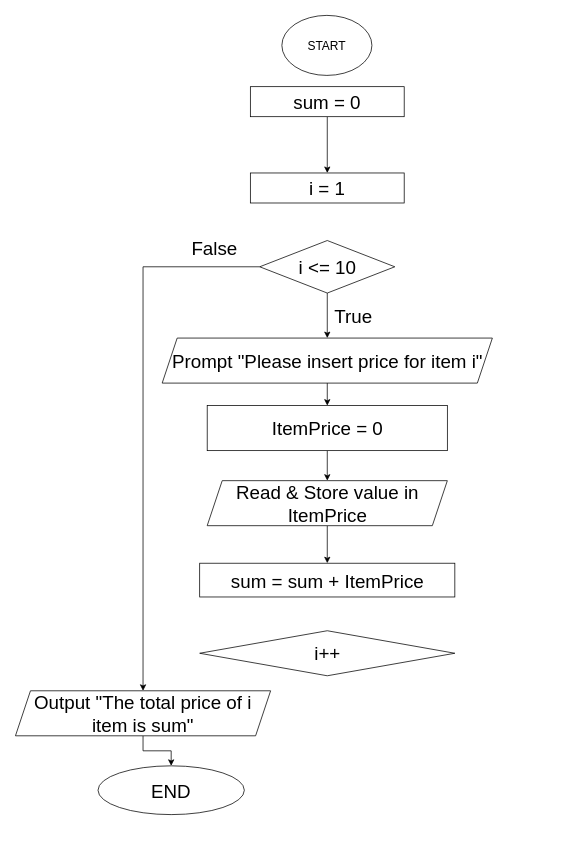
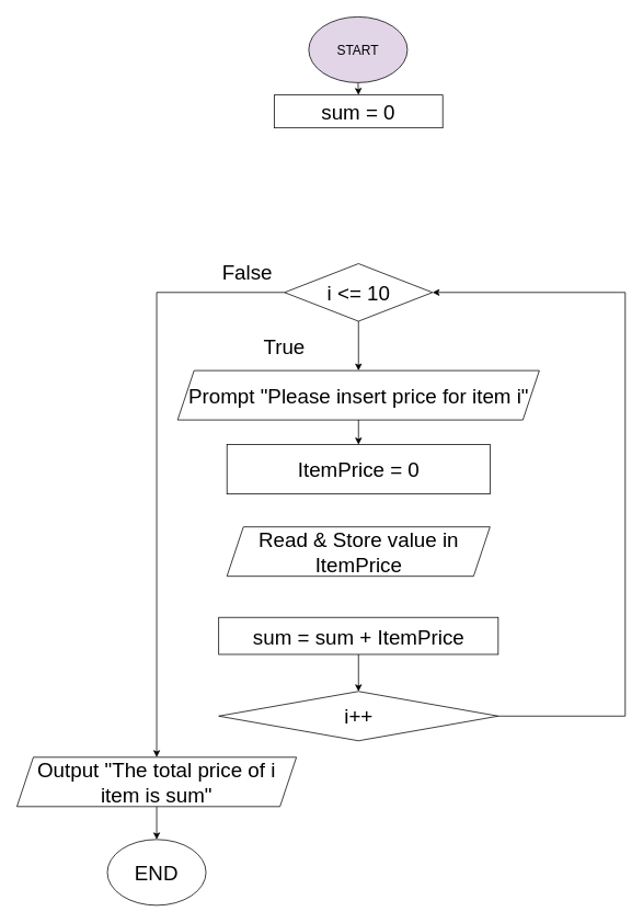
- <mxCell id="3" value="START" style="ellipse;whiteSpace=wrap;html=1;fontSize=16;" parent="1" vertex="1"><mxGeometry x="375" y="20" width="120" height="80" as="geometry" /></mxCell>
+ <mxCell id="3" value="START" style="ellipse;whiteSpace=wrap;html=1;fontSize=16;fillColor=#e1d5e7;" parent="1" vertex="1"><mxGeometry x="375" y="20" width="120" height="80" as="geometry" /></mxCell>
+ <mxCell id="2" style="edgeStyle=orthogonalEdgeStyle;rounded=0;orthogonalLoop=1;jettySize=auto;html=1;exitX=0.5;exitY=1;exitDx=0;exitDy=0;entryX=0.5;entryY=0;entryDx=0;entryDy=0;" parent="1" source="3" target="5" edge="1"><mxGeometry relative="1" as="geometry" /></mxCell>
- <mxCell id="4" style="edgeStyle=orthogonalEdgeStyle;rounded=0;orthogonalLoop=1;jettySize=auto;html=1;exitX=0.5;exitY=1;exitDx=0;exitDy=0;entryX=0.5;entryY=0;entryDx=0;entryDy=0;fontSize=25;" parent="1" source="5" target="11" edge="1"><mxGeometry relative="1" as="geometry" /></mxCell>
- <mxCell id="11" value="i = 1" style="rounded=0;whiteSpace=wrap;html=1;fontSize=25;" parent="1" vertex="1"><mxGeometry x="333" y="230" width="205" height="40" as="geometry" /></mxCell>
- <mxCell id="23" value="False" style="text;html=1;align=center;verticalAlign=middle;resizable=0;points=[];autosize=1;strokeColor=none;fillColor=none;fontSize=25;" parent="1" vertex="1"><mxGeometry x="245" y="310" width="80" height="40" as="geometry" /></mxCell>
+ <mxCell id="23" value="False" style="text;html=1;align=center;verticalAlign=middle;resizable=0;points=[];autosize=1;strokeColor=none;fillColor=none;fontSize=25;" parent="1" vertex="1"><mxGeometry x="260" y="310" width="80" height="40" as="geometry" /></mxCell>
- <mxCell id="12" value="True" style="text;html=1;align=center;verticalAlign=middle;resizable=0;points=[];autosize=1;strokeColor=none;fillColor=none;fontSize=25;" parent="1" vertex="1"><mxGeometry x="435" y="400" width="70" height="40" as="geometry" /></mxCell>
+ <mxCell id="12" value="True" style="text;html=1;align=center;verticalAlign=middle;resizable=0;points=[];autosize=1;strokeColor=none;fillColor=none;fontSize=25;" parent="1" vertex="1"><mxGeometry x="310" y="400" width="70" height="40" as="geometry" /></mxCell>
+ <mxCell id="19" style="edgeStyle=orthogonalEdgeStyle;rounded=0;orthogonalLoop=1;jettySize=auto;html=1;exitX=1;exitY=0.5;exitDx=0;exitDy=0;entryX=1;entryY=0.5;entryDx=0;entryDy=0;fontSize=25;" parent="1" source="20" target="8" edge="1"><mxGeometry relative="1" as="geometry"><Array as="points"><mxPoint x="760" y="870" /><mxPoint x="760" y="355" /></Array></mxGeometry></mxCell>
- <mxCell id="13" style="edgeStyle=orthogonalEdgeStyle;rounded=0;orthogonalLoop=1;jettySize=auto;html=1;exitX=0.5;exitY=1;exitDx=0;exitDy=0;fontSize=25;" parent="1" source="14" target="16" edge="1"><mxGeometry relative="1" as="geometry" /></mxCell>
- <mxCell id="15" style="edgeStyle=orthogonalEdgeStyle;rounded=0;orthogonalLoop=1;jettySize=auto;html=1;exitX=0.5;exitY=1;exitDx=0;exitDy=0;fontSize=25;" parent="1" source="16" target="18" edge="1"><mxGeometry relative="1" as="geometry" /></mxCell>
+ <mxCell id="17" style="edgeStyle=orthogonalEdgeStyle;rounded=0;orthogonalLoop=1;jettySize=auto;html=1;exitX=0.5;exitY=1;exitDx=0;exitDy=0;entryX=0.5;entryY=0;entryDx=0;entryDy=0;fontSize=25;" parent="1" source="18" target="20" edge="1"><mxGeometry relative="1" as="geometry" /></mxCell>
- <mxCell id="24" value="END" style="ellipse;whiteSpace=wrap;html=1;fontSize=25;" parent="1" vertex="1"><mxGeometry x="130" y="1020" width="195" height="65" as="geometry" /></mxCell>
+ <mxCell id="24" value="END" style="ellipse;whiteSpace=wrap;html=1;fontSize=25;" parent="1" vertex="1"><mxGeometry x="130" y="1020" width="120" height="80" as="geometry" /></mxCell>
